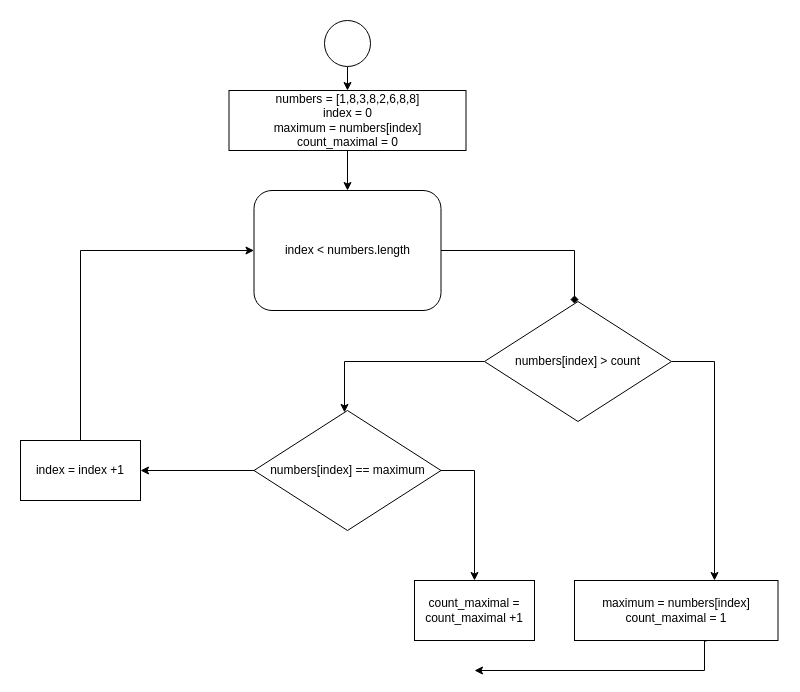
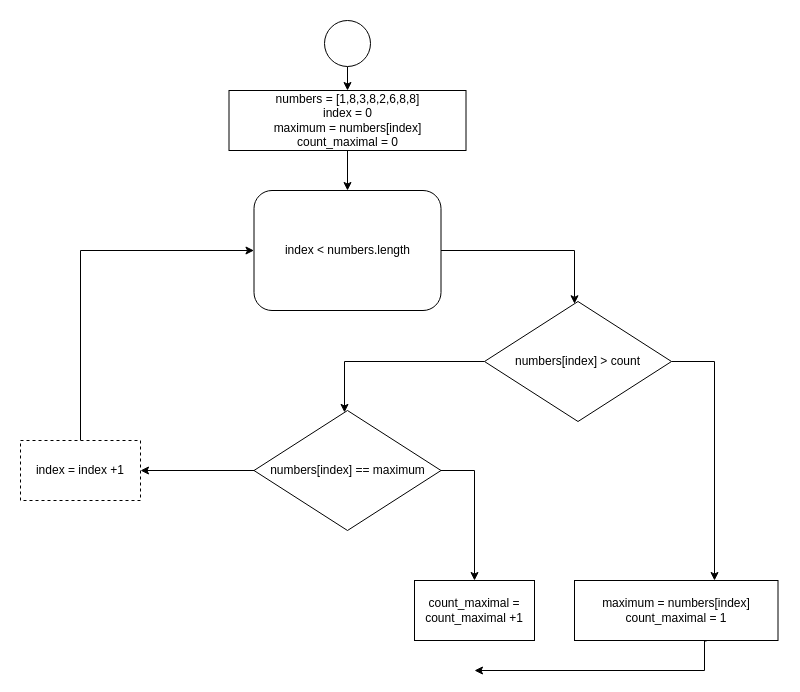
- <mxCell id="6" value="" style="edgeStyle=orthogonalEdgeStyle;rounded=0;orthogonalLoop=1;jettySize=auto;html=1;endArrow=diamond;" parent="1" source="7" target="10" edge="1"><mxGeometry relative="1" as="geometry"><Array as="points"><mxPoint x="574" y="250" /></Array></mxGeometry></mxCell>
+ <mxCell id="6" value="" style="edgeStyle=orthogonalEdgeStyle;rounded=0;orthogonalLoop=1;jettySize=auto;html=1;" parent="1" source="7" target="10" edge="1"><mxGeometry relative="1" as="geometry"><Array as="points"><mxPoint x="574" y="250" /></Array></mxGeometry></mxCell>
- <mxCell id="18" value="index = index +1" style="whiteSpace=wrap;html=1;" vertex="1" parent="1"><mxGeometry x="20" y="440" width="120" height="60" as="geometry" /></mxCell>
+ <mxCell id="18" value="index = index +1" style="whiteSpace=wrap;html=1;dashed=1;" vertex="1" parent="1"><mxGeometry x="20" y="440" width="120" height="60" as="geometry" /></mxCell>
